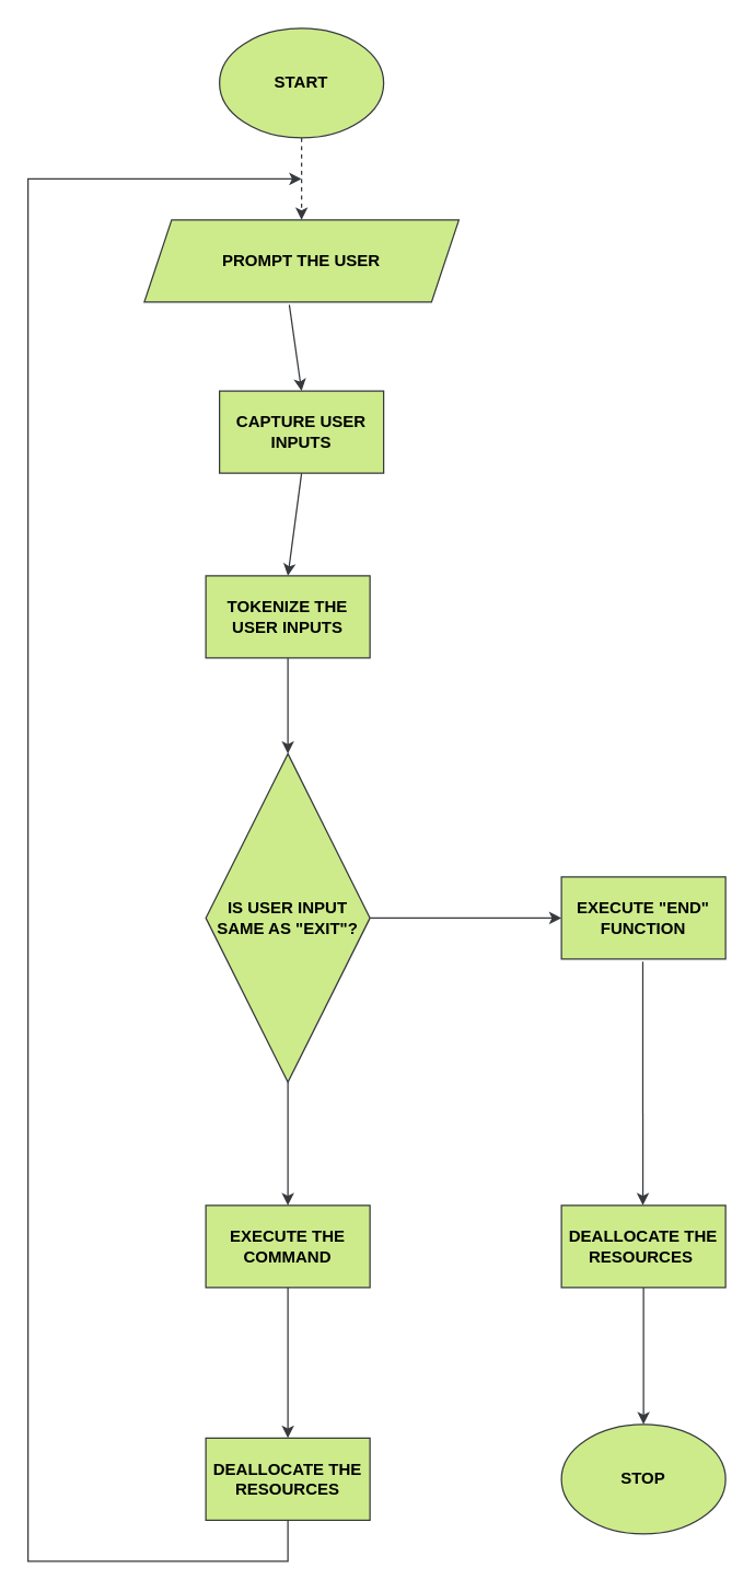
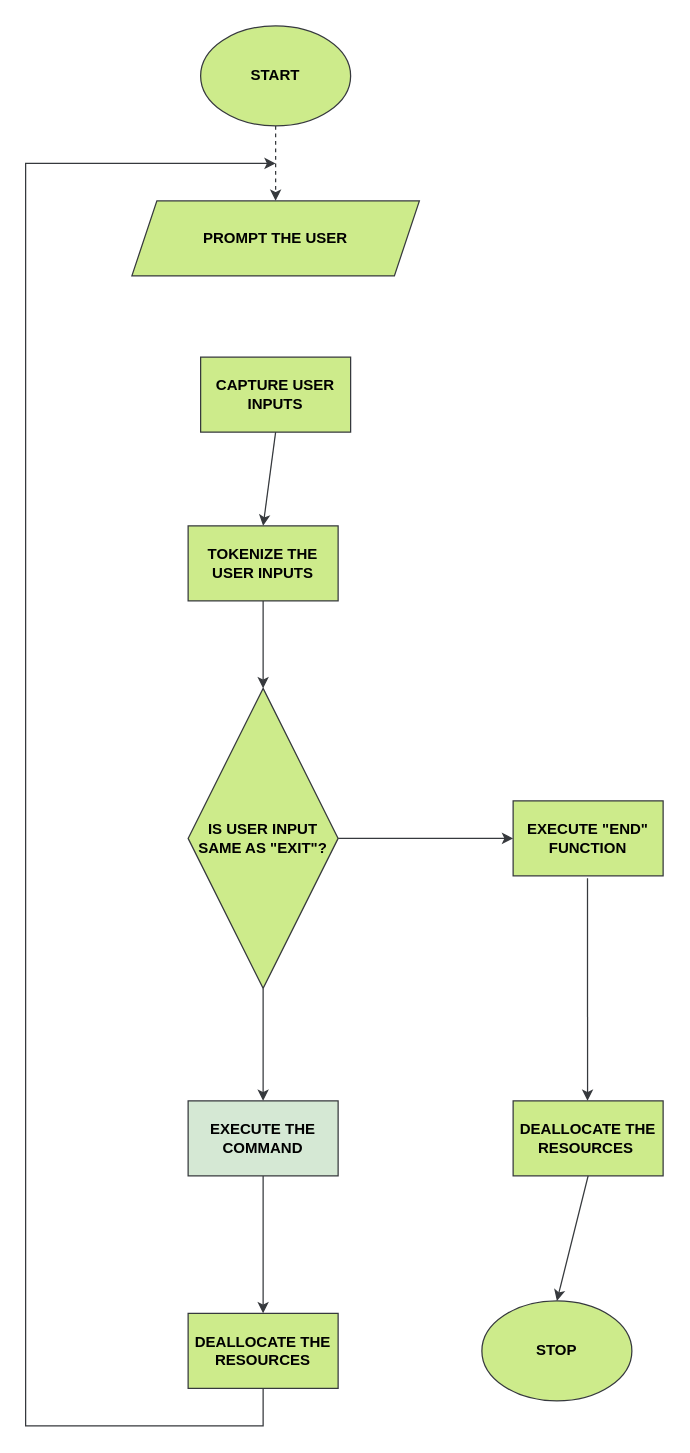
- <mxCell id="19" value="" style="endArrow=classic;html=1;rounded=0;exitX=0.461;exitY=1.033;exitDx=0;exitDy=0;entryX=0.5;entryY=0;entryDx=0;entryDy=0;exitPerimeter=0;fillColor=#cdeb8b;strokeColor=#36393d;fontStyle=1;labelBackgroundColor=none;labelBorderColor=none;" edge="1" parent="1" source="3" target="4"><mxGeometry width="50" height="50" relative="1" as="geometry"><mxPoint x="350" y="280" as="sourcePoint" /><mxPoint x="220" y="290" as="targetPoint" /><Array as="points" /></mxGeometry></mxCell>
- <mxCell id="7" value="EXECUTE THE COMMAND" style="rounded=0;whiteSpace=wrap;html=1;fillColor=#cdeb8b;strokeColor=#36393d;fontStyle=1;labelBackgroundColor=none;labelBorderColor=none;" vertex="1" parent="1"><mxGeometry x="150" y="880" width="120" height="60" as="geometry" /></mxCell>
+ <mxCell id="7" value="EXECUTE THE COMMAND" style="rounded=0;whiteSpace=wrap;html=1;fillColor=#d5e8d4;strokeColor=#36393d;fontStyle=1;labelBackgroundColor=none;labelBorderColor=none;" vertex="1" parent="1"><mxGeometry x="150" y="880" width="120" height="60" as="geometry" /></mxCell>
- <mxCell id="11" value="STOP" style="ellipse;whiteSpace=wrap;html=1;fillColor=#cdeb8b;strokeColor=#36393d;fontStyle=1;labelBackgroundColor=none;labelBorderColor=none;" vertex="1" parent="1"><mxGeometry x="410" y="1040" width="120" height="80" as="geometry" /></mxCell>
+ <mxCell id="11" value="STOP" style="ellipse;whiteSpace=wrap;html=1;fillColor=#cdeb8b;strokeColor=#36393d;fontStyle=1;labelBackgroundColor=none;labelBorderColor=none;" vertex="1" parent="1"><mxGeometry x="385" y="1040" width="120" height="80" as="geometry" /></mxCell>
